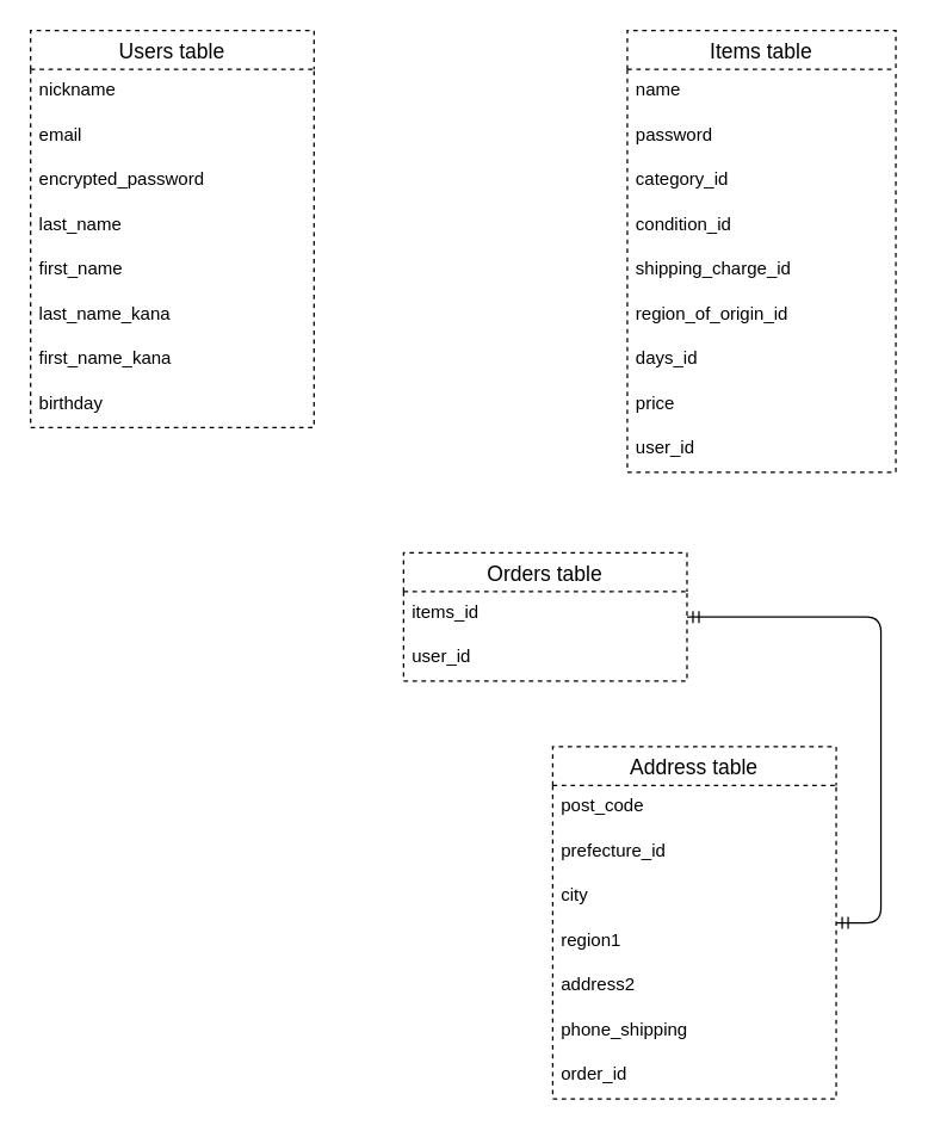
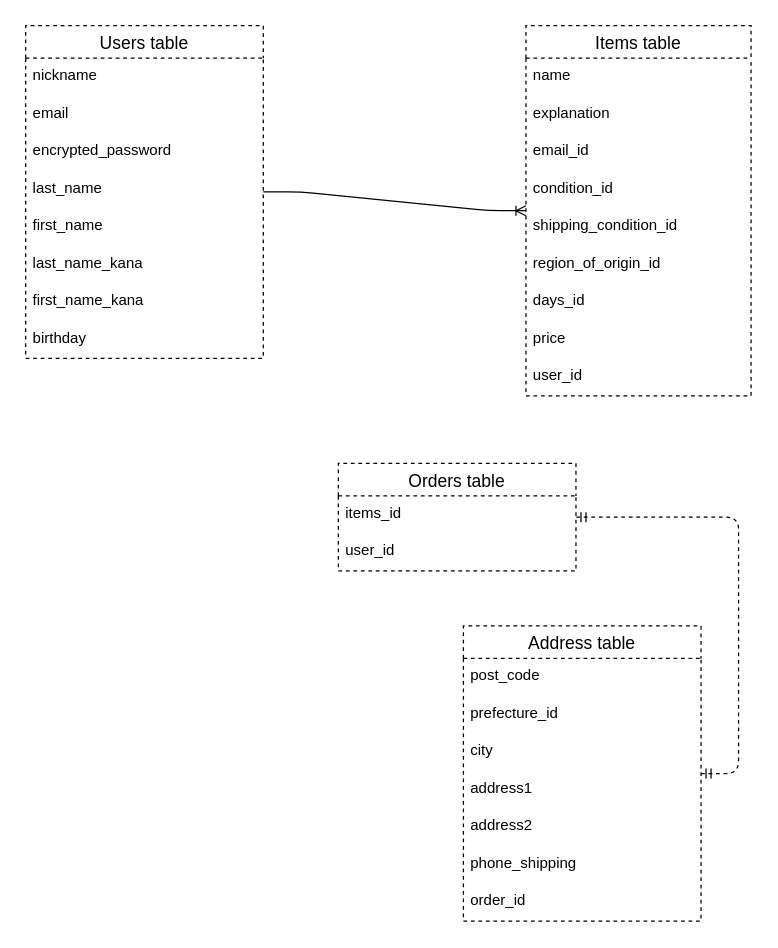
- <mxCell id="13" value="password" style="text;strokeColor=none;fillColor=none;spacingLeft=4;spacingRight=4;overflow=hidden;rotatable=0;points=[[0,0.5],[1,0.5]];portConstraint=eastwest;fontSize=12;dashed=1;" vertex="1" parent="11"><mxGeometry y="56" width="180" height="30" as="geometry" /></mxCell>
+ <mxCell id="13" value="explanation" style="text;strokeColor=none;fillColor=none;spacingLeft=4;spacingRight=4;overflow=hidden;rotatable=0;points=[[0,0.5],[1,0.5]];portConstraint=eastwest;fontSize=12;dashed=1;" vertex="1" parent="11"><mxGeometry y="56" width="180" height="30" as="geometry" /></mxCell>
- <mxCell id="14" value="category_id" style="text;strokeColor=none;fillColor=none;spacingLeft=4;spacingRight=4;overflow=hidden;rotatable=0;points=[[0,0.5],[1,0.5]];portConstraint=eastwest;fontSize=12;dashed=1;" vertex="1" parent="11"><mxGeometry y="86" width="180" height="30" as="geometry" /></mxCell>
+ <mxCell id="14" value="email_id" style="text;strokeColor=none;fillColor=none;spacingLeft=4;spacingRight=4;overflow=hidden;rotatable=0;points=[[0,0.5],[1,0.5]];portConstraint=eastwest;fontSize=12;dashed=1;" vertex="1" parent="11"><mxGeometry y="86" width="180" height="30" as="geometry" /></mxCell>
+ <mxCell id="29" value="" style="edgeStyle=entityRelationEdgeStyle;fontSize=12;html=1;endArrow=ERoneToMany;" edge="1" parent="1" source="2" target="11"><mxGeometry width="100" height="100" relative="1" as="geometry"><mxPoint x="150" y="343" as="sourcePoint" /><mxPoint x="250" y="243" as="targetPoint" /></mxGeometry></mxCell>
- <mxCell id="16" value="shipping_charge_id" style="text;strokeColor=none;fillColor=none;spacingLeft=4;spacingRight=4;overflow=hidden;rotatable=0;points=[[0,0.5],[1,0.5]];portConstraint=eastwest;fontSize=12;dashed=1;" vertex="1" parent="11"><mxGeometry y="146" width="180" height="30" as="geometry" /></mxCell>
+ <mxCell id="16" value="shipping_condition_id" style="text;strokeColor=none;fillColor=none;spacingLeft=4;spacingRight=4;overflow=hidden;rotatable=0;points=[[0,0.5],[1,0.5]];portConstraint=eastwest;fontSize=12;dashed=1;" vertex="1" parent="11"><mxGeometry y="146" width="180" height="30" as="geometry" /></mxCell>
- <mxCell id="33" value="" style="edgeStyle=entityRelationEdgeStyle;fontSize=12;html=1;endArrow=ERmandOne;startArrow=ERmandOne;" edge="1" parent="1" source="21" target="30"><mxGeometry width="100" height="100" relative="1" as="geometry"><mxPoint x="190" y="620" as="sourcePoint" /><mxPoint x="290" y="520" as="targetPoint" /></mxGeometry></mxCell>
+ <mxCell id="33" value="" style="edgeStyle=entityRelationEdgeStyle;fontSize=12;html=1;endArrow=ERmandOne;startArrow=ERmandOne;dashed=1;" edge="1" parent="1" source="21" target="30"><mxGeometry width="100" height="100" relative="1" as="geometry"><mxPoint x="190" y="620" as="sourcePoint" /><mxPoint x="290" y="520" as="targetPoint" /></mxGeometry></mxCell>
- <mxCell id="25" value="region1" style="text;strokeColor=none;fillColor=none;spacingLeft=4;spacingRight=4;overflow=hidden;rotatable=0;points=[[0,0.5],[1,0.5]];portConstraint=eastwest;fontSize=12;dashed=1;" vertex="1" parent="21"><mxGeometry y="116" width="190" height="30" as="geometry" /></mxCell>
+ <mxCell id="25" value="address1" style="text;strokeColor=none;fillColor=none;spacingLeft=4;spacingRight=4;overflow=hidden;rotatable=0;points=[[0,0.5],[1,0.5]];portConstraint=eastwest;fontSize=12;dashed=1;" vertex="1" parent="21"><mxGeometry y="116" width="190" height="30" as="geometry" /></mxCell>
